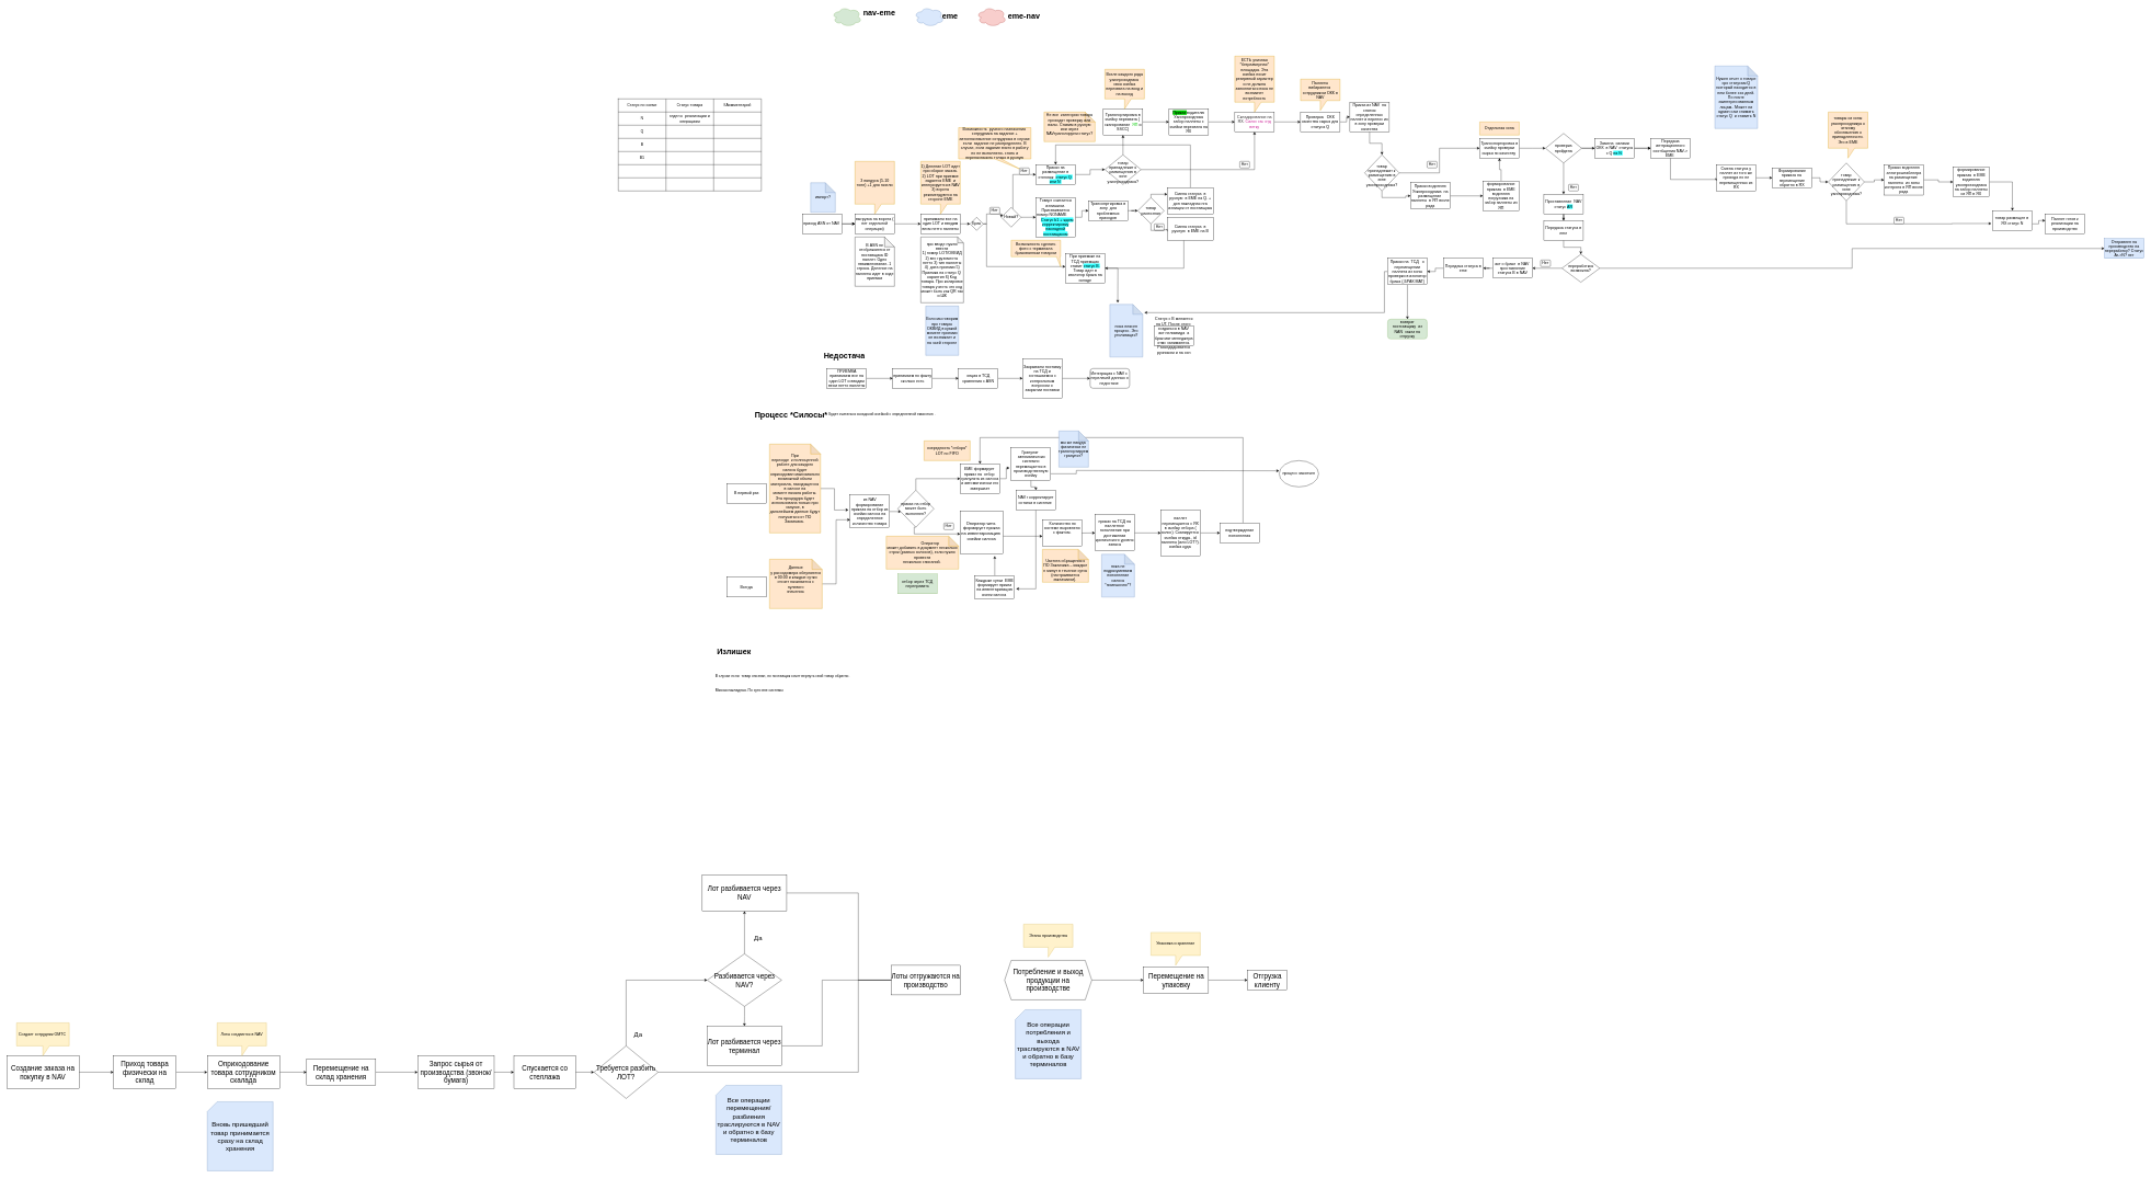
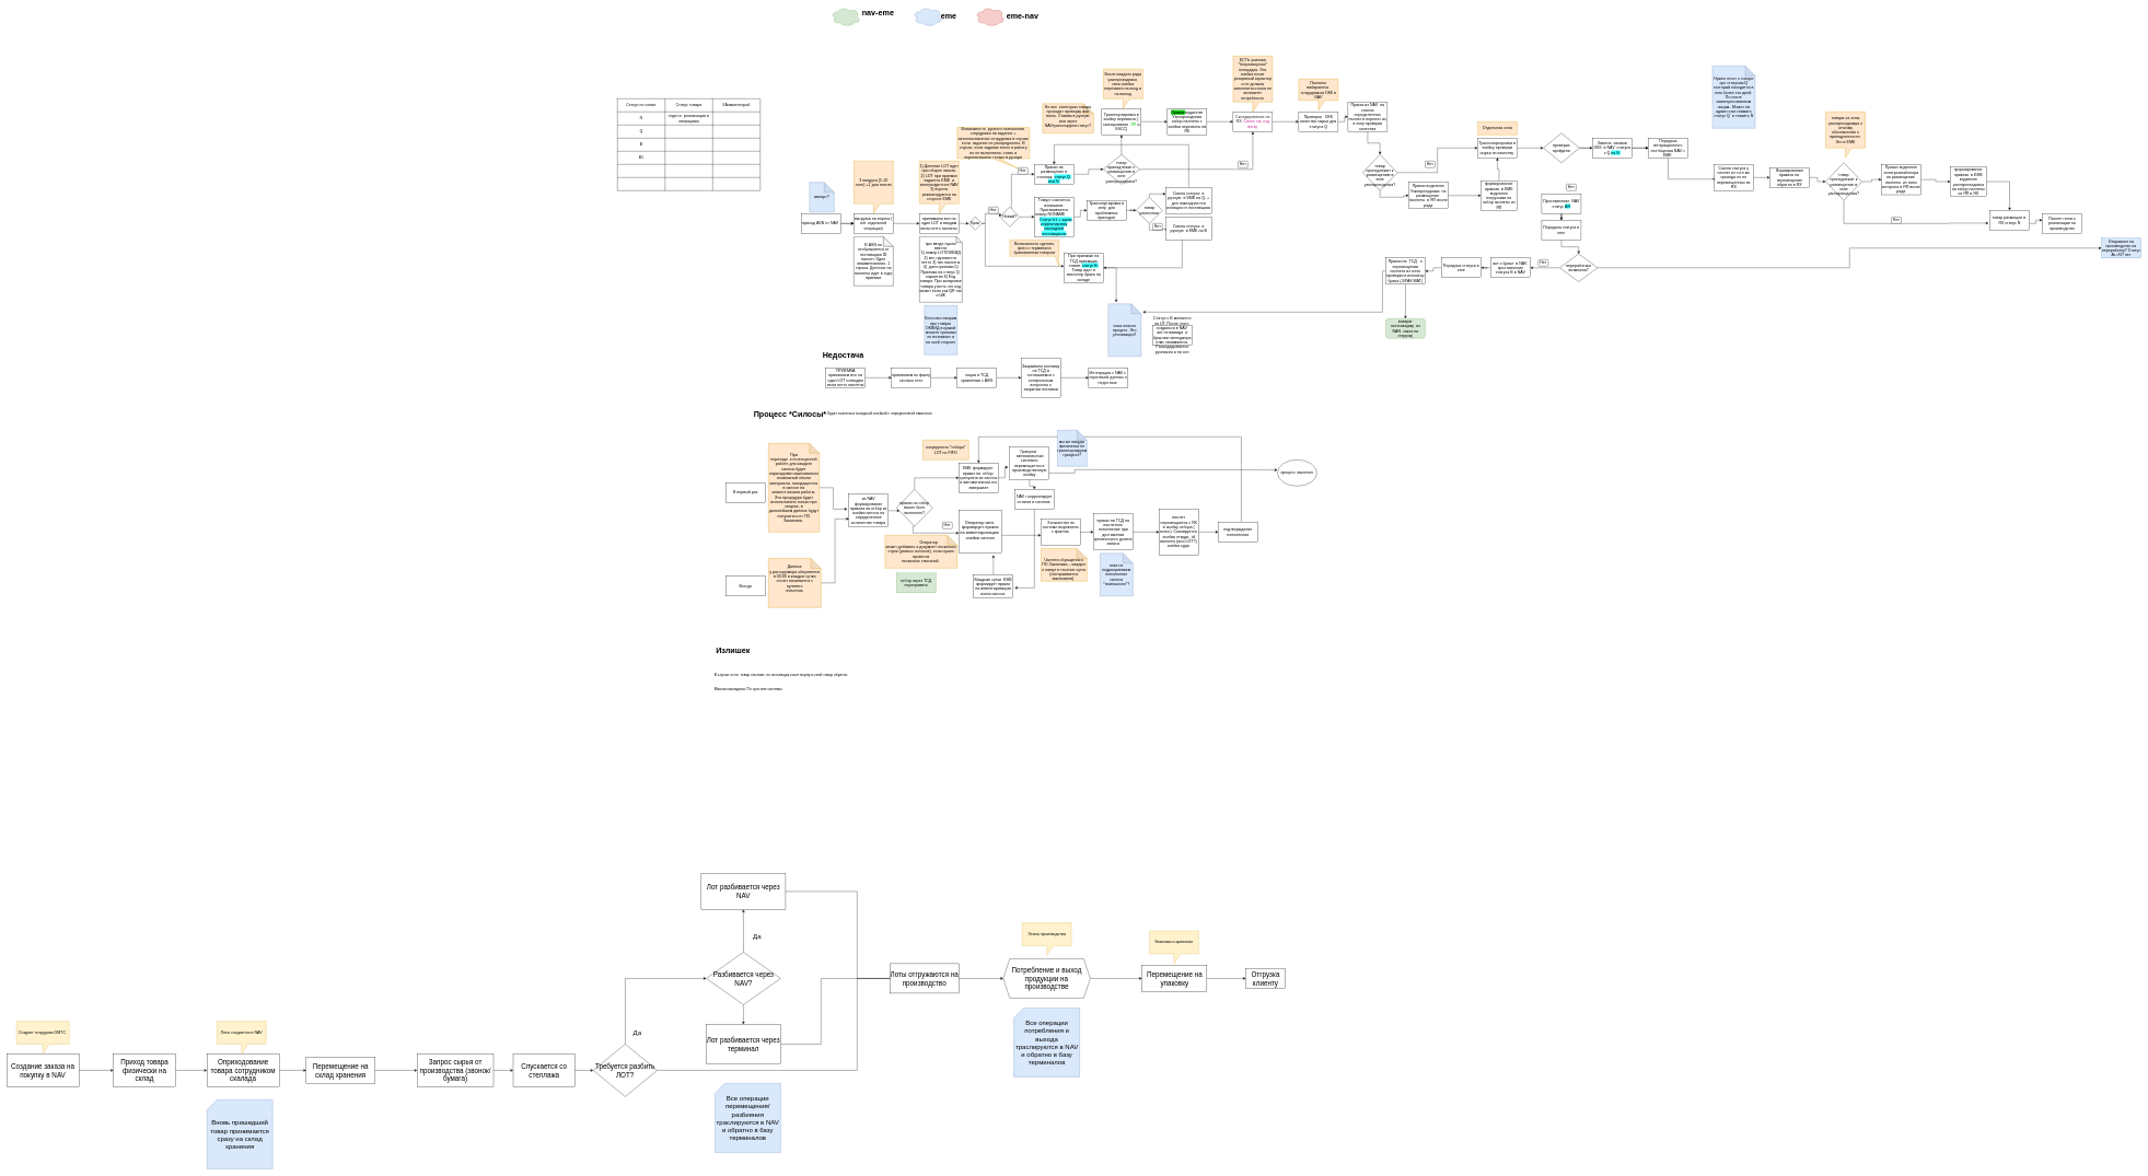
- <mxCell id="119" value="Не все&amp;nbsp; категории товара проходят проверку или валы. Ставим в ручную иои через NAVтранслируем статус?&lt;br&gt;&amp;nbsp;" style="shape=note;whiteSpace=wrap;html=1;backgroundOutline=1;darkOpacity=0.05;fillColor=#ffe6cc;strokeColor=#d79b00;" parent="1" vertex="1"><mxGeometry x="3175" y="340" width="155" height="90" as="geometry" /></mxCell>
+ <mxCell id="119" value="Не все&amp;nbsp; категории товара проходят проверку или валы. Ставим в ручную иои через NAVтранслируем статус?&lt;br&gt;&amp;nbsp;" style="shape=note;whiteSpace=wrap;html=1;backgroundOutline=1;darkOpacity=0.05;fillColor=#ffe6cc;strokeColor=#d79b00;" parent="1" vertex="1"><mxGeometry x="3175" y="315" width="155" height="90" as="geometry" /></mxCell>
- <mxCell id="69" value="" style="edgeStyle=orthogonalEdgeStyle;rounded=0;orthogonalLoop=1;jettySize=auto;html=1;" parent="1" source="71" target="75" edge="1"><mxGeometry relative="1" as="geometry" /></mxCell>
- <mxCell id="130" value="Интеграция с NAV c&amp;nbsp; перелачей данных о недостаче&amp;nbsp;" style="whiteSpace=wrap;html=1;rounded=1;" parent="1" vertex="1"><mxGeometry x="3315" y="1120" width="120" height="60" as="geometry" /></mxCell>
+ <mxCell id="130" value="Интеграция с NAV c&amp;nbsp; перелачей данных о недостаче&amp;nbsp;" style="whiteSpace=wrap;html=1;rounded=0;" parent="1" vertex="1"><mxGeometry x="3315" y="1120" width="120" height="60" as="geometry" /></mxCell>
+ <mxCell id="224" value="" style="edgeStyle=orthogonalEdgeStyle;rounded=0;orthogonalLoop=1;jettySize=auto;html=1;" parent="1" source="225" target="229" edge="1"><mxGeometry relative="1" as="geometry" /></mxCell>
